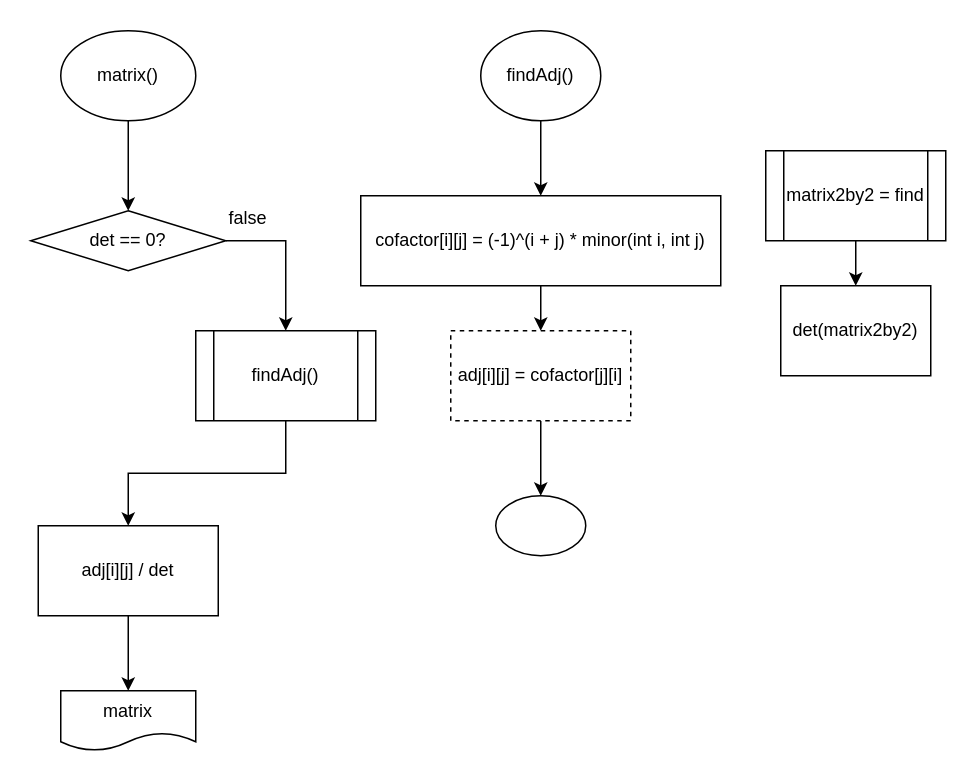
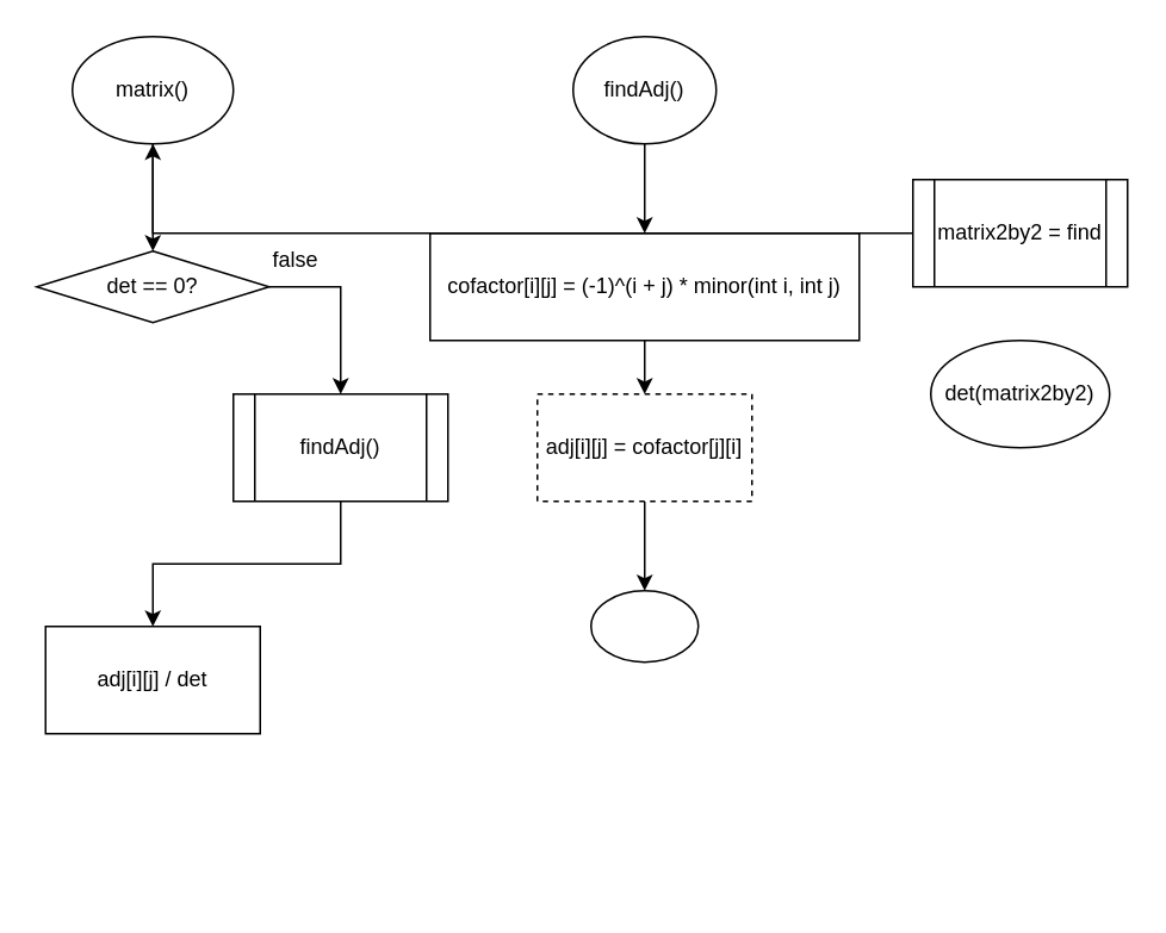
- <mxCell id="19" style="edgeStyle=orthogonalEdgeStyle;rounded=0;orthogonalLoop=1;jettySize=auto;html=1;entryX=0.5;entryY=0;entryDx=0;entryDy=0;" edge="1" parent="1" source="20" target="21"><mxGeometry relative="1" as="geometry" /></mxCell>
+ <mxCell id="19" style="edgeStyle=orthogonalEdgeStyle;rounded=0;orthogonalLoop=1;jettySize=auto;html=1;" edge="1" parent="1" source="20" target="3"><mxGeometry relative="1" as="geometry" /></mxCell>
- <mxCell id="21" value="det(matrix2by2)" style="whiteSpace=wrap;html=1;rounded=0;" vertex="1" parent="1"><mxGeometry x="520" y="190" width="100" height="60" as="geometry" /></mxCell>
+ <mxCell id="21" value="det(matrix2by2)" style="ellipse;whiteSpace=wrap;html=1;" vertex="1" parent="1"><mxGeometry x="520" y="190" width="100" height="60" as="geometry" /></mxCell>
- <mxCell id="9" style="edgeStyle=orthogonalEdgeStyle;rounded=0;orthogonalLoop=1;jettySize=auto;html=1;exitX=0.5;exitY=1;exitDx=0;exitDy=0;entryX=0.5;entryY=0;entryDx=0;entryDy=0;" edge="1" parent="1" source="10" target="11"><mxGeometry relative="1" as="geometry"><Array as="points"><mxPoint x="85" y="450" /><mxPoint x="85" y="450" /></Array></mxGeometry></mxCell>
- <mxCell id="11" value="matrix" style="shape=document;whiteSpace=wrap;html=1;boundedLbl=1;" vertex="1" parent="1"><mxGeometry x="40" y="460" width="90" height="40" as="geometry" /></mxCell>
